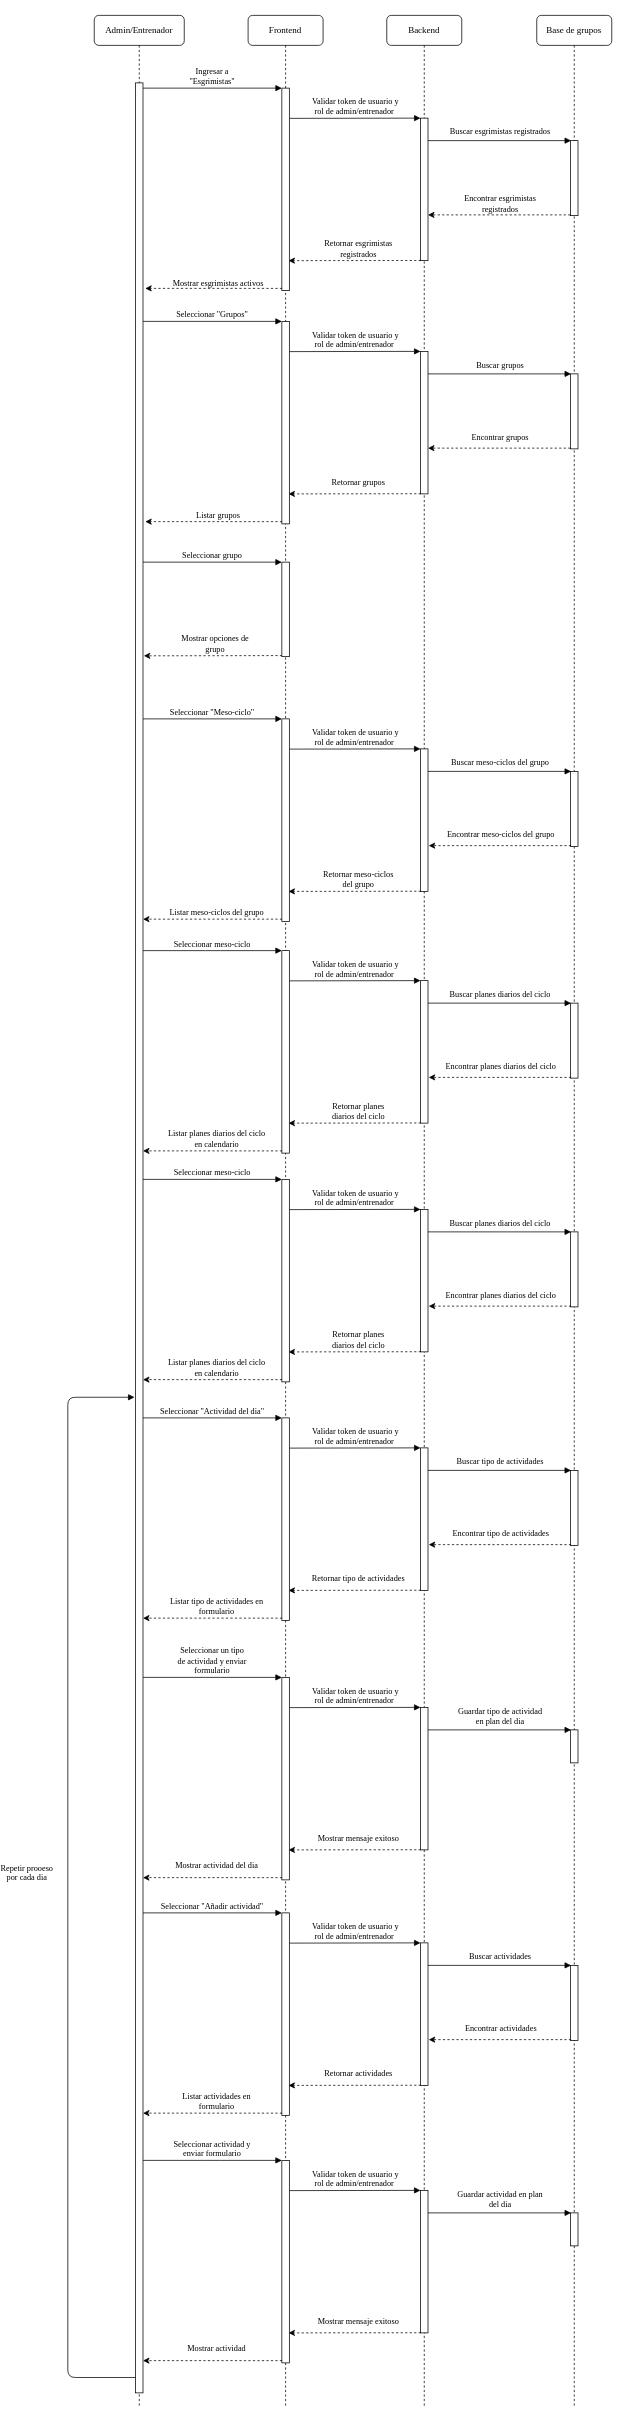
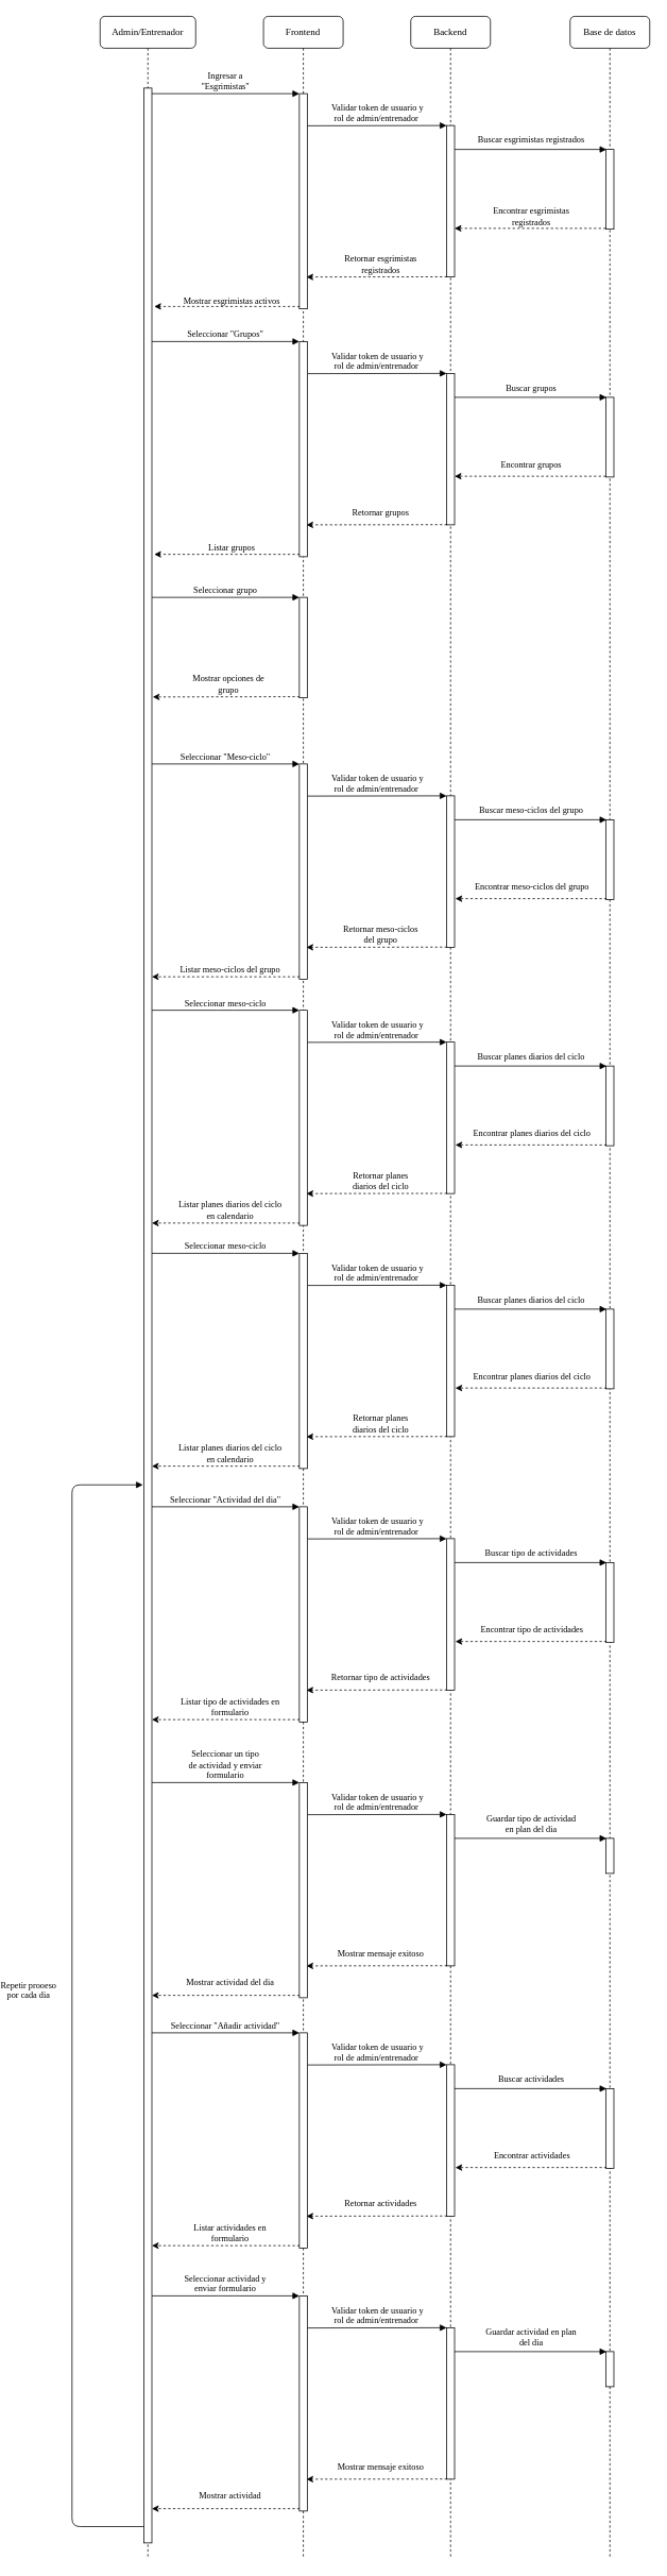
- <mxCell id="3" value="Base de grupos" style="shape=umlLifeline;perimeter=lifelinePerimeter;whiteSpace=wrap;html=1;container=0;collapsible=0;recursiveResize=0;outlineConnect=0;rounded=1;shadow=0;comic=0;labelBackgroundColor=none;strokeWidth=1;fontFamily=Verdana;fontSize=12;align=center;" parent="1" vertex="1"><mxGeometry x="646" y="20" width="100" height="3190" as="geometry" /></mxCell>
+ <mxCell id="3" value="Base de datos" style="shape=umlLifeline;perimeter=lifelinePerimeter;whiteSpace=wrap;html=1;container=0;collapsible=0;recursiveResize=0;outlineConnect=0;rounded=1;shadow=0;comic=0;labelBackgroundColor=none;strokeWidth=1;fontFamily=Verdana;fontSize=12;align=center;" parent="1" vertex="1"><mxGeometry x="646" y="20" width="100" height="3190" as="geometry" /></mxCell>
